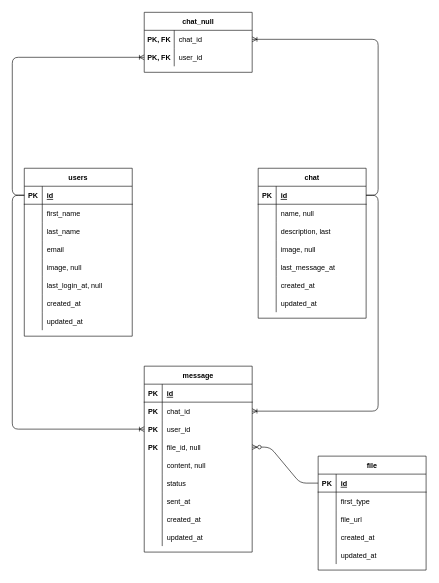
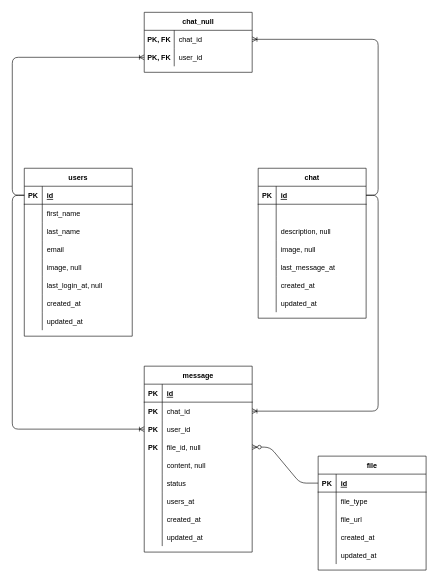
- <mxCell id="33" value="name, null" style="shape=partialRectangle;connectable=0;fillColor=none;top=0;left=0;bottom=0;right=0;align=left;spacingLeft=6;overflow=hidden;" parent="31" vertex="1"><mxGeometry x="30" width="150" height="30" as="geometry" /></mxCell>
- <mxCell id="36" value="description, last" style="shape=partialRectangle;connectable=0;fillColor=none;top=0;left=0;bottom=0;right=0;align=left;spacingLeft=6;overflow=hidden;fontStyle=0" parent="34" vertex="1"><mxGeometry x="30" width="150" height="30" as="geometry" /></mxCell>
+ <mxCell id="36" value="description, null" style="shape=partialRectangle;connectable=0;fillColor=none;top=0;left=0;bottom=0;right=0;align=left;spacingLeft=6;overflow=hidden;fontStyle=0" parent="34" vertex="1"><mxGeometry x="30" width="150" height="30" as="geometry" /></mxCell>
- <mxCell id="79" value="sent_at" style="shape=partialRectangle;connectable=0;fillColor=none;top=0;left=0;bottom=0;right=0;align=left;spacingLeft=6;overflow=hidden;" parent="77" vertex="1"><mxGeometry x="30" width="150" height="30" as="geometry" /></mxCell>
+ <mxCell id="79" value="users_at" style="shape=partialRectangle;connectable=0;fillColor=none;top=0;left=0;bottom=0;right=0;align=left;spacingLeft=6;overflow=hidden;" parent="77" vertex="1"><mxGeometry x="30" width="150" height="30" as="geometry" /></mxCell>
- <mxCell id="92" value="first_type" style="shape=partialRectangle;connectable=0;fillColor=none;top=0;left=0;bottom=0;right=0;align=left;spacingLeft=6;overflow=hidden;fontStyle=0" parent="90" vertex="1"><mxGeometry x="30" width="150" height="30" as="geometry" /></mxCell>
+ <mxCell id="92" value="file_type" style="shape=partialRectangle;connectable=0;fillColor=none;top=0;left=0;bottom=0;right=0;align=left;spacingLeft=6;overflow=hidden;fontStyle=0" parent="90" vertex="1"><mxGeometry x="30" width="150" height="30" as="geometry" /></mxCell>
